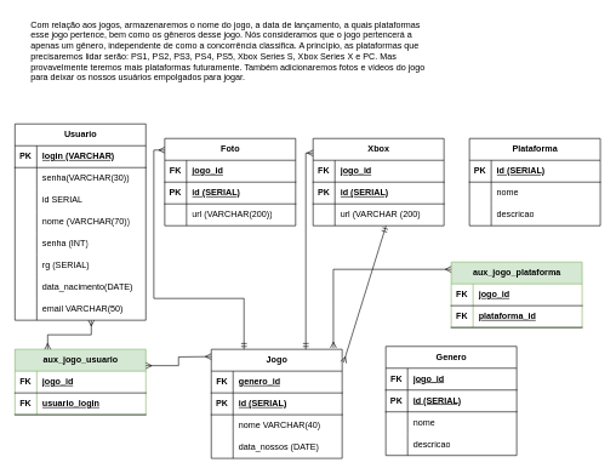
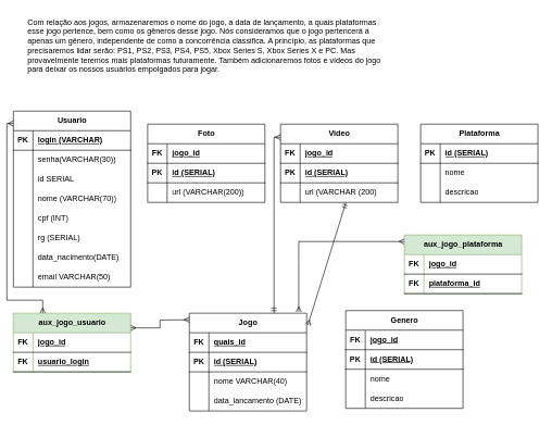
- <mxCell id="74" value="Xbox" style="shape=table;startSize=30;container=1;collapsible=1;childLayout=tableLayout;fixedRows=1;rowLines=0;fontStyle=1;align=center;resizeLast=1;html=1;strokeColor=default;fontFamily=Helvetica;fontSize=12;fontColor=default;fillColor=default;" vertex="1" parent="1"><mxGeometry x="430" y="190" width="180" height="120" as="geometry" /></mxCell>
+ <mxCell id="74" value="Video" style="shape=table;startSize=30;container=1;collapsible=1;childLayout=tableLayout;fixedRows=1;rowLines=0;fontStyle=1;align=center;resizeLast=1;html=1;strokeColor=default;fontFamily=Helvetica;fontSize=12;fontColor=default;fillColor=default;" vertex="1" parent="1"><mxGeometry x="430" y="190" width="180" height="120" as="geometry" /></mxCell>
- <mxCell id="17" value="senha (INT)" style="shape=partialRectangle;connectable=1;fillColor=none;top=0;left=0;bottom=0;right=0;align=left;spacingLeft=6;overflow=hidden;whiteSpace=wrap;html=1;strokeColor=default;fontFamily=Helvetica;fontSize=12;fontColor=default;startSize=30;movable=1;resizable=1;rotatable=1;deletable=1;editable=1;locked=0;" vertex="1" parent="15"><mxGeometry x="30" width="150" height="30" as="geometry"><mxRectangle width="150" height="30" as="alternateBounds" /></mxGeometry></mxCell>
+ <mxCell id="17" value="cpf (INT)" style="shape=partialRectangle;connectable=1;fillColor=none;top=0;left=0;bottom=0;right=0;align=left;spacingLeft=6;overflow=hidden;whiteSpace=wrap;html=1;strokeColor=default;fontFamily=Helvetica;fontSize=12;fontColor=default;startSize=30;movable=1;resizable=1;rotatable=1;deletable=1;editable=1;locked=0;" vertex="1" parent="15"><mxGeometry x="30" width="150" height="30" as="geometry"><mxRectangle width="150" height="30" as="alternateBounds" /></mxGeometry></mxCell>
- <mxCell id="100" value="" style="endArrow=ERmany;html=1;rounded=0;startArrow=ERmandOne;startFill=0;endFill=0;entryX=0;entryY=0.133;entryDx=0;entryDy=0;edgeStyle=orthogonalEdgeStyle;entryPerimeter=0;exitX=0.25;exitY=0;exitDx=0;exitDy=0;" edge="1" parent="1" source="28" target="64"><mxGeometry width="50" height="50" relative="1" as="geometry"><mxPoint x="300" y="470" as="sourcePoint" /><mxPoint x="210" y="513" as="targetPoint" /><Array as="points"><mxPoint x="335" y="410" /><mxPoint x="211" y="410" /><mxPoint x="211" y="206" /></Array></mxGeometry></mxCell>
- <mxCell id="98" value="" style="endArrow=ERmany;html=1;rounded=0;startArrow=ERmany;startFill=0;endFill=0;exitX=0.25;exitY=0;exitDx=0;exitDy=0;edgeStyle=orthogonalEdgeStyle;" edge="1" parent="1" source="91" target="26"><mxGeometry width="50" height="50" relative="1" as="geometry"><mxPoint x="390" y="400" as="sourcePoint" /><mxPoint x="440" y="350" as="targetPoint" /></mxGeometry></mxCell>
+ <mxCell id="98" value="" style="endArrow=ERmany;html=1;rounded=0;startArrow=ERmany;startFill=0;endFill=0;exitX=0.25;exitY=0;exitDx=0;exitDy=0;edgeStyle=orthogonalEdgeStyle;entryX=0;entryY=0.07;entryDx=0;entryDy=0;entryPerimeter=0;" edge="1" parent="1" source="91" target="2"><mxGeometry width="50" height="50" relative="1" as="geometry"><mxPoint x="390" y="400" as="sourcePoint" /><mxPoint x="440" y="350" as="targetPoint" /></mxGeometry></mxCell>
- <mxCell id="31" value="genero_id" style="shape=partialRectangle;connectable=0;fillColor=none;top=0;left=0;bottom=0;right=0;align=left;spacingLeft=6;fontStyle=5;overflow=hidden;whiteSpace=wrap;html=1;strokeColor=default;fontFamily=Helvetica;fontSize=12;fontColor=default;startSize=30;" vertex="1" parent="29"><mxGeometry x="30" width="150" height="30" as="geometry"><mxRectangle width="150" height="30" as="alternateBounds" /></mxGeometry></mxCell>
+ <mxCell id="31" value="quais_id" style="shape=partialRectangle;connectable=0;fillColor=none;top=0;left=0;bottom=0;right=0;align=left;spacingLeft=6;fontStyle=5;overflow=hidden;whiteSpace=wrap;html=1;strokeColor=default;fontFamily=Helvetica;fontSize=12;fontColor=default;startSize=30;" vertex="1" parent="29"><mxGeometry x="30" width="150" height="30" as="geometry"><mxRectangle width="150" height="30" as="alternateBounds" /></mxGeometry></mxCell>
- <mxCell id="40" value="data_nossos (DATE)" style="shape=partialRectangle;connectable=0;fillColor=none;top=0;left=0;bottom=0;right=0;align=left;spacingLeft=6;overflow=hidden;whiteSpace=wrap;html=1;strokeColor=default;fontFamily=Helvetica;fontSize=12;fontColor=default;startSize=30;" vertex="1" parent="38"><mxGeometry x="30" width="150" height="30" as="geometry"><mxRectangle width="150" height="30" as="alternateBounds" /></mxGeometry></mxCell>
+ <mxCell id="40" value="data_lancamento (DATE)" style="shape=partialRectangle;connectable=0;fillColor=none;top=0;left=0;bottom=0;right=0;align=left;spacingLeft=6;overflow=hidden;whiteSpace=wrap;html=1;strokeColor=default;fontFamily=Helvetica;fontSize=12;fontColor=default;startSize=30;" vertex="1" parent="38"><mxGeometry x="30" width="150" height="30" as="geometry"><mxRectangle width="150" height="30" as="alternateBounds" /></mxGeometry></mxCell>
